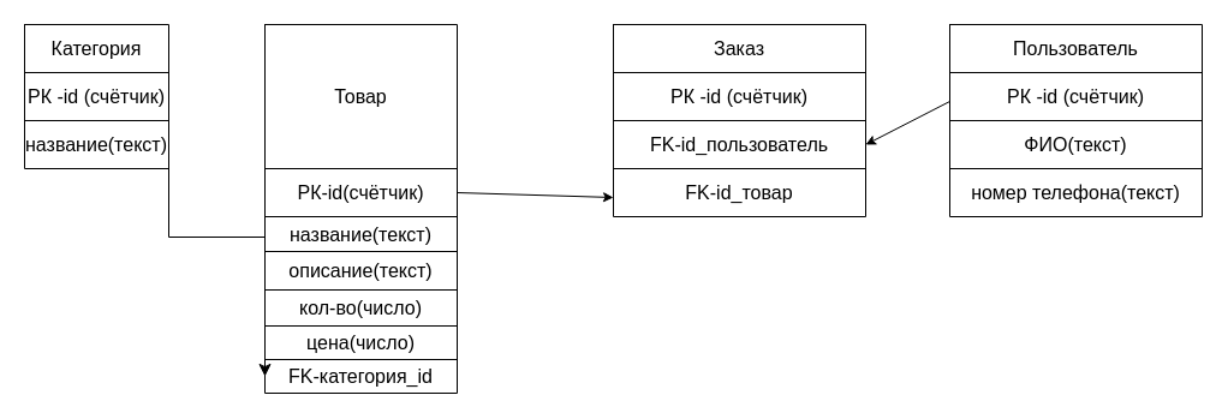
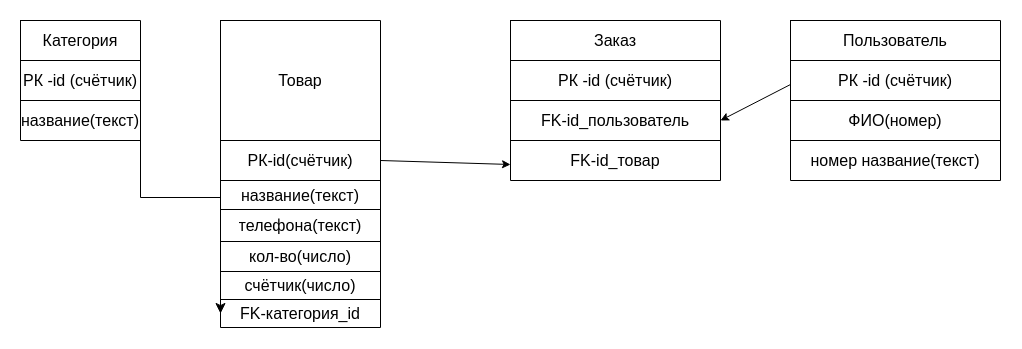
- <mxCell id="31" value="ФИО(текст)" style="shape=partialRectangle;html=1;whiteSpace=wrap;connectable=0;overflow=hidden;fillColor=none;top=0;left=0;bottom=0;right=0;pointerEvents=1;fontSize=16;labelBackgroundColor=none;" vertex="1" parent="30"><mxGeometry width="210" height="40" as="geometry"><mxRectangle width="210" height="40" as="alternateBounds" /></mxGeometry></mxCell>
+ <mxCell id="31" value="ФИО(номер)" style="shape=partialRectangle;html=1;whiteSpace=wrap;connectable=0;overflow=hidden;fillColor=none;top=0;left=0;bottom=0;right=0;pointerEvents=1;fontSize=16;labelBackgroundColor=none;" vertex="1" parent="30"><mxGeometry width="210" height="40" as="geometry"><mxRectangle width="210" height="40" as="alternateBounds" /></mxGeometry></mxCell>
- <mxCell id="33" value="номер телефона(текст)" style="shape=partialRectangle;html=1;whiteSpace=wrap;connectable=0;overflow=hidden;fillColor=none;top=0;left=0;bottom=0;right=0;pointerEvents=1;fontSize=16;labelBackgroundColor=none;" vertex="1" parent="32"><mxGeometry width="210" height="40" as="geometry"><mxRectangle width="210" height="40" as="alternateBounds" /></mxGeometry></mxCell>
+ <mxCell id="33" value="номер название(текст)" style="shape=partialRectangle;html=1;whiteSpace=wrap;connectable=0;overflow=hidden;fillColor=none;top=0;left=0;bottom=0;right=0;pointerEvents=1;fontSize=16;labelBackgroundColor=none;" vertex="1" parent="32"><mxGeometry width="210" height="40" as="geometry"><mxRectangle width="210" height="40" as="alternateBounds" /></mxGeometry></mxCell>
- <mxCell id="10" value="описание(текст)" style="shape=partialRectangle;html=1;whiteSpace=wrap;connectable=0;overflow=hidden;fillColor=none;top=0;left=0;bottom=0;right=0;pointerEvents=1;fontSize=16;labelBackgroundColor=none;rounded=0;" vertex="1" parent="9"><mxGeometry width="160" height="32" as="geometry"><mxRectangle width="160" height="32" as="alternateBounds" /></mxGeometry></mxCell>
+ <mxCell id="10" value="телефона(текст)" style="shape=partialRectangle;html=1;whiteSpace=wrap;connectable=0;overflow=hidden;fillColor=none;top=0;left=0;bottom=0;right=0;pointerEvents=1;fontSize=16;labelBackgroundColor=none;rounded=0;" vertex="1" parent="9"><mxGeometry width="160" height="32" as="geometry"><mxRectangle width="160" height="32" as="alternateBounds" /></mxGeometry></mxCell>
- <mxCell id="14" value="цена(число)" style="shape=partialRectangle;html=1;whiteSpace=wrap;connectable=0;overflow=hidden;fillColor=none;top=0;left=0;bottom=0;right=0;pointerEvents=1;fontSize=16;labelBackgroundColor=none;rounded=0;" vertex="1" parent="13"><mxGeometry width="160" height="28" as="geometry"><mxRectangle width="160" height="28" as="alternateBounds" /></mxGeometry></mxCell>
+ <mxCell id="14" value="счётчик(число)" style="shape=partialRectangle;html=1;whiteSpace=wrap;connectable=0;overflow=hidden;fillColor=none;top=0;left=0;bottom=0;right=0;pointerEvents=1;fontSize=16;labelBackgroundColor=none;rounded=0;" vertex="1" parent="13"><mxGeometry width="160" height="28" as="geometry"><mxRectangle width="160" height="28" as="alternateBounds" /></mxGeometry></mxCell>
